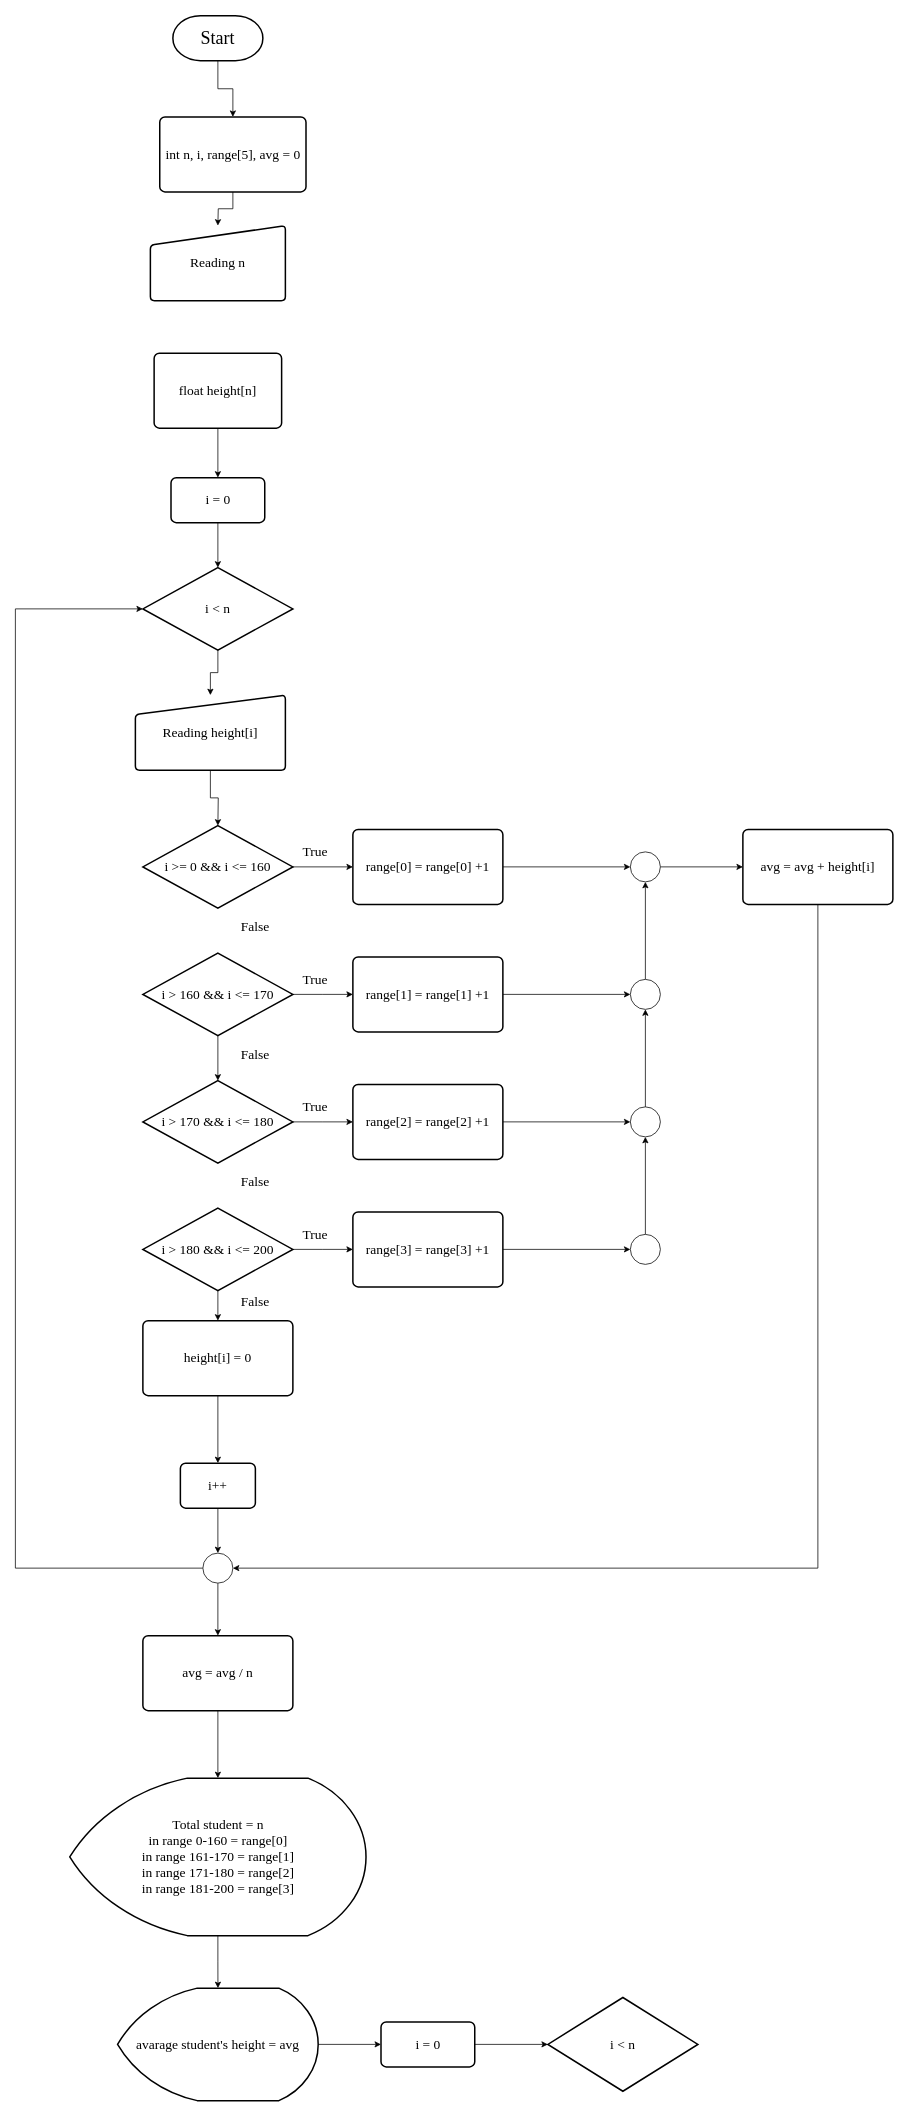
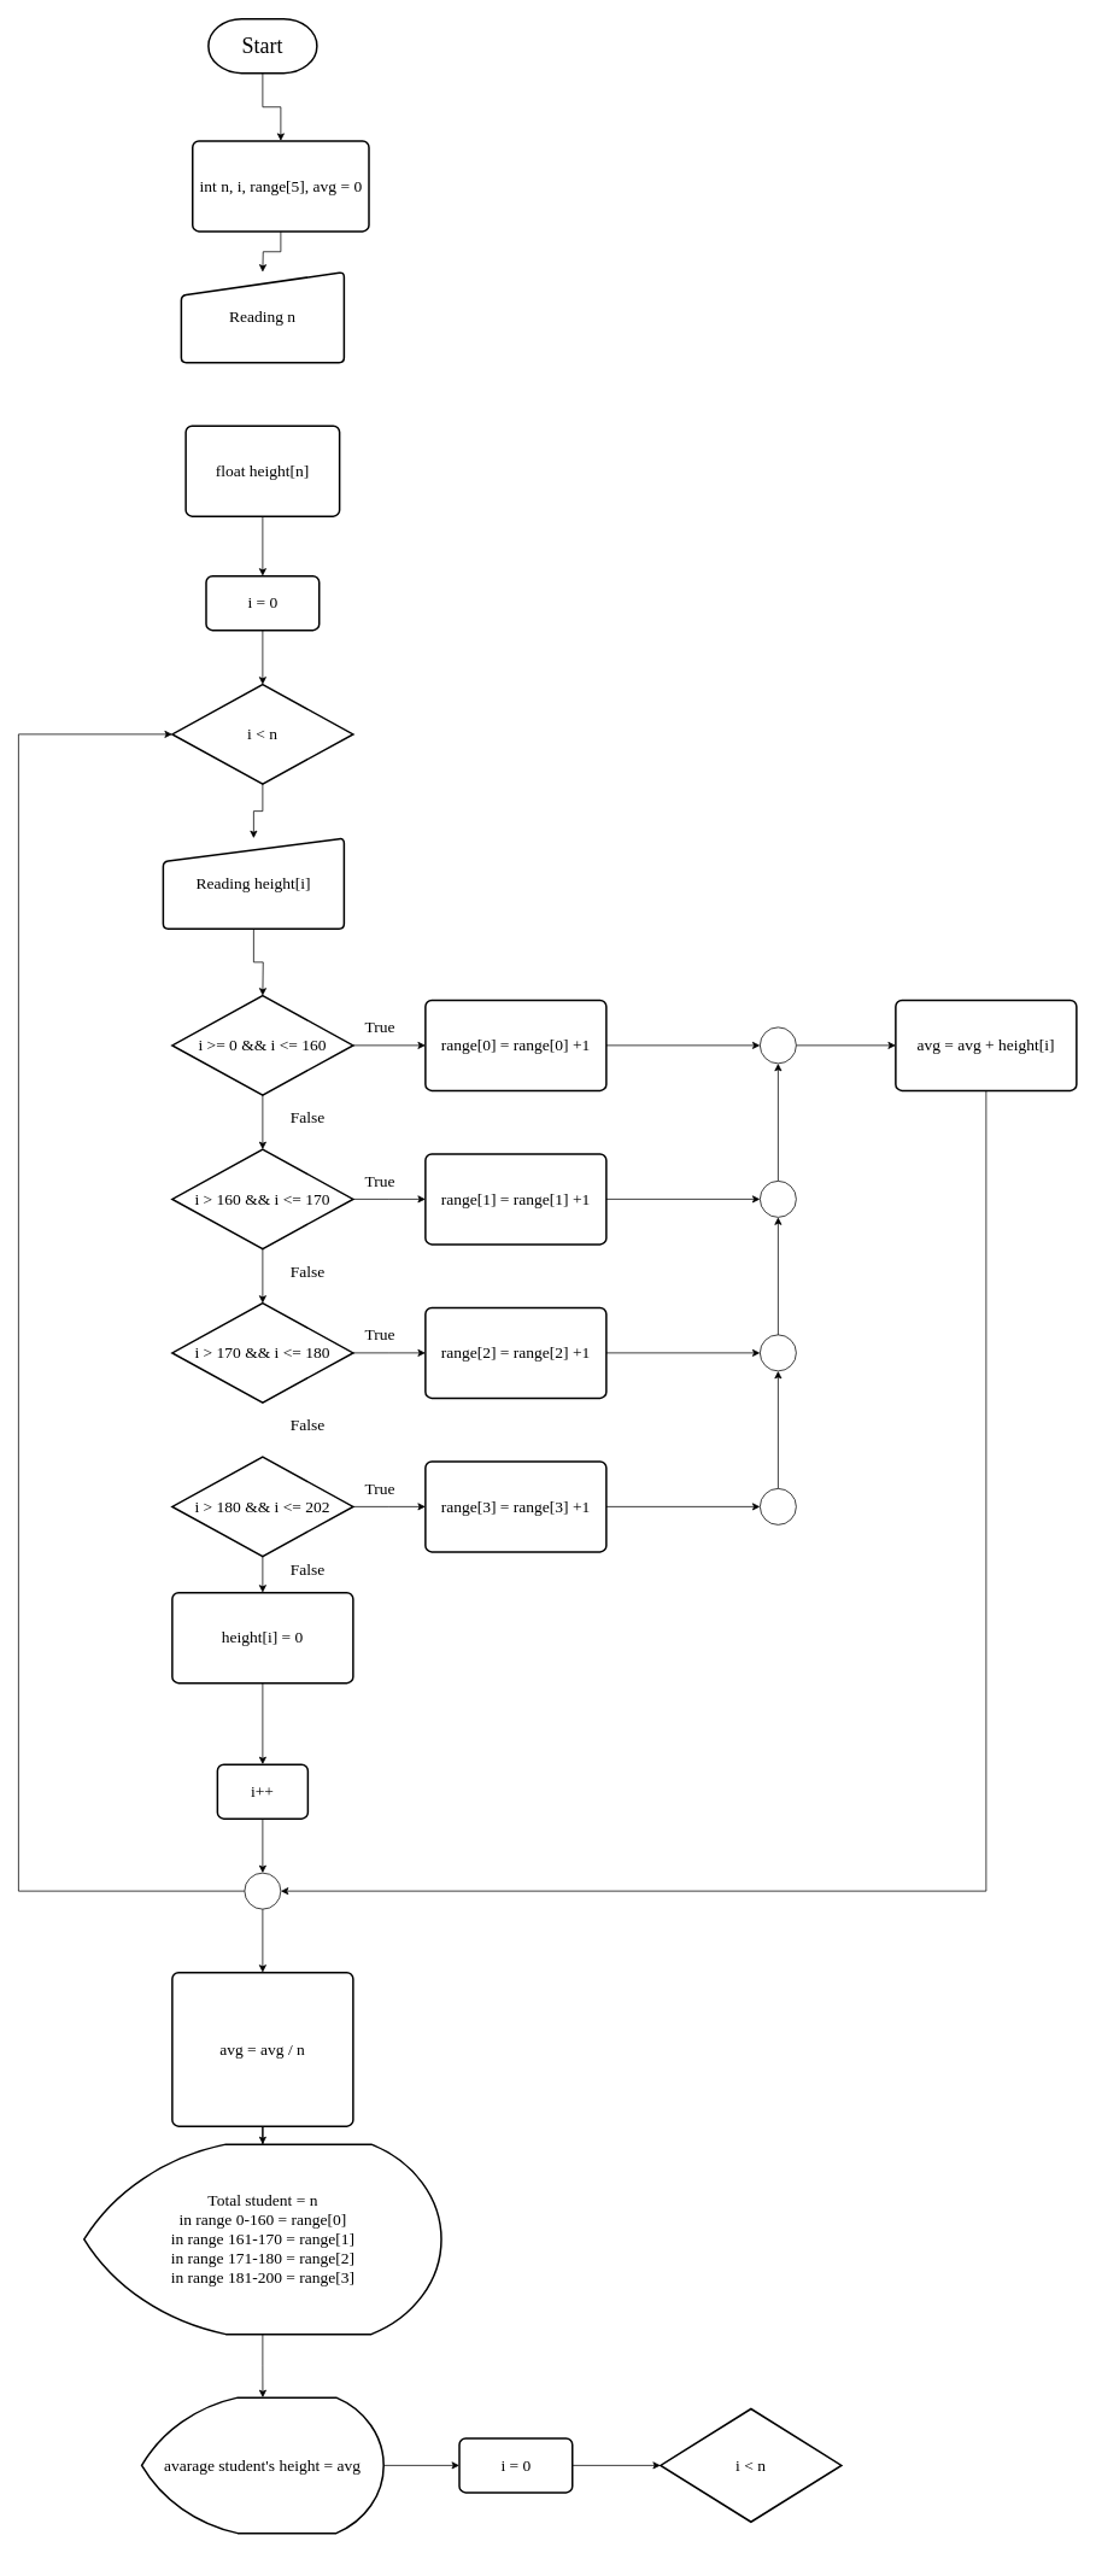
+ <mxCell id="15" value="" style="edgeStyle=orthogonalEdgeStyle;rounded=0;orthogonalLoop=1;jettySize=auto;html=1;fontFamily=Kanit;fontSource=https%3A%2F%2Ffonts.googleapis.com%2Fcss%3Ffamily%3DKanit;fontSize=18;" edge="1" parent="1" source="17" target="20"><mxGeometry relative="1" as="geometry" /></mxCell>
- <mxCell id="25" value="i &amp;gt; 180 &amp;amp;&amp;amp; i &amp;lt;= 200" style="strokeWidth=2;html=1;shape=mxgraph.flowchart.decision;whiteSpace=wrap;fontFamily=Kanit;fontSource=https%3A%2F%2Ffonts.googleapis.com%2Fcss%3Ffamily%3DKanit;fontSize=18;" vertex="1" parent="1"><mxGeometry x="190" y="1610" width="200" height="110" as="geometry" /></mxCell>
+ <mxCell id="25" value="i &amp;gt; 180 &amp;amp;&amp;amp; i &amp;lt;= 202" style="strokeWidth=2;html=1;shape=mxgraph.flowchart.decision;whiteSpace=wrap;fontFamily=Kanit;fontSource=https%3A%2F%2Ffonts.googleapis.com%2Fcss%3Ffamily%3DKanit;fontSize=18;" vertex="1" parent="1"><mxGeometry x="190" y="1610" width="200" height="110" as="geometry" /></mxCell>
- <mxCell id="60" value="avg = avg / n" style="rounded=1;whiteSpace=wrap;html=1;absoluteArcSize=1;arcSize=14;strokeWidth=2;fontFamily=Kanit;fontSource=https%3A%2F%2Ffonts.googleapis.com%2Fcss%3Ffamily%3DKanit;fontSize=18;" vertex="1" parent="1"><mxGeometry x="190" y="2180" width="200" height="100" as="geometry" /></mxCell>
+ <mxCell id="60" value="avg = avg / n" style="rounded=1;whiteSpace=wrap;html=1;absoluteArcSize=1;arcSize=14;strokeWidth=2;fontFamily=Kanit;fontSource=https%3A%2F%2Ffonts.googleapis.com%2Fcss%3Ffamily%3DKanit;fontSize=18;" vertex="1" parent="1"><mxGeometry x="190" y="2180" width="200" height="170" as="geometry" /></mxCell>
